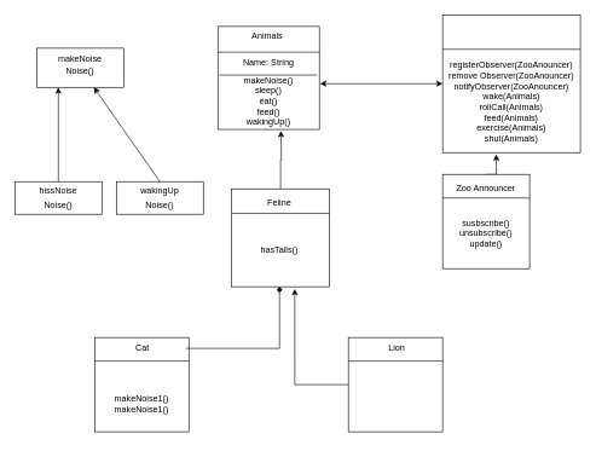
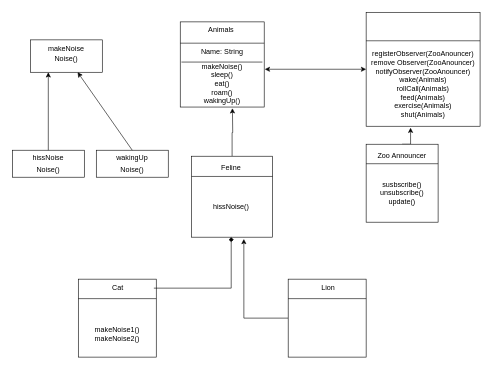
- <mxCell id="4" value="makeNoise()&lt;br&gt;sleep()&lt;br&gt;eat()&lt;br&gt;feed()&lt;br&gt;wakingUp()" style="text;html=1;strokeColor=none;fillColor=none;align=center;verticalAlign=middle;whiteSpace=wrap;rounded=0;" parent="1" vertex="1"><mxGeometry x="300" y="108" width="140" height="62" as="geometry" /></mxCell>
+ <mxCell id="4" value="makeNoise()&lt;br&gt;sleep()&lt;br&gt;eat()&lt;br&gt;roam()&lt;br&gt;wakingUp()" style="text;html=1;strokeColor=none;fillColor=none;align=center;verticalAlign=middle;whiteSpace=wrap;rounded=0;" parent="1" vertex="1"><mxGeometry x="300" y="108" width="140" height="62" as="geometry" /></mxCell>
- <mxCell id="9" value="hasTails()" style="text;html=1;strokeColor=none;fillColor=none;align=center;verticalAlign=middle;whiteSpace=wrap;rounded=0;" parent="1" vertex="1"><mxGeometry x="320" y="295" width="130" height="100" as="geometry" /></mxCell>
+ <mxCell id="9" value="hissNoise()" style="text;html=1;strokeColor=none;fillColor=none;align=center;verticalAlign=middle;whiteSpace=wrap;rounded=0;" parent="1" vertex="1"><mxGeometry x="320" y="295" width="130" height="100" as="geometry" /></mxCell>
- <mxCell id="19" value="&lt;br&gt;makeNoise1()&lt;br&gt;makeNoise1()" style="text;html=1;strokeColor=none;fillColor=none;align=center;verticalAlign=middle;whiteSpace=wrap;rounded=0;" parent="1" vertex="1"><mxGeometry x="130" y="500" width="130" height="100" as="geometry" /></mxCell>
+ <mxCell id="19" value="&lt;br&gt;makeNoise1()&lt;br&gt;makeNoise2()" style="text;html=1;strokeColor=none;fillColor=none;align=center;verticalAlign=middle;whiteSpace=wrap;rounded=0;" parent="1" vertex="1"><mxGeometry x="130" y="500" width="130" height="100" as="geometry" /></mxCell>
